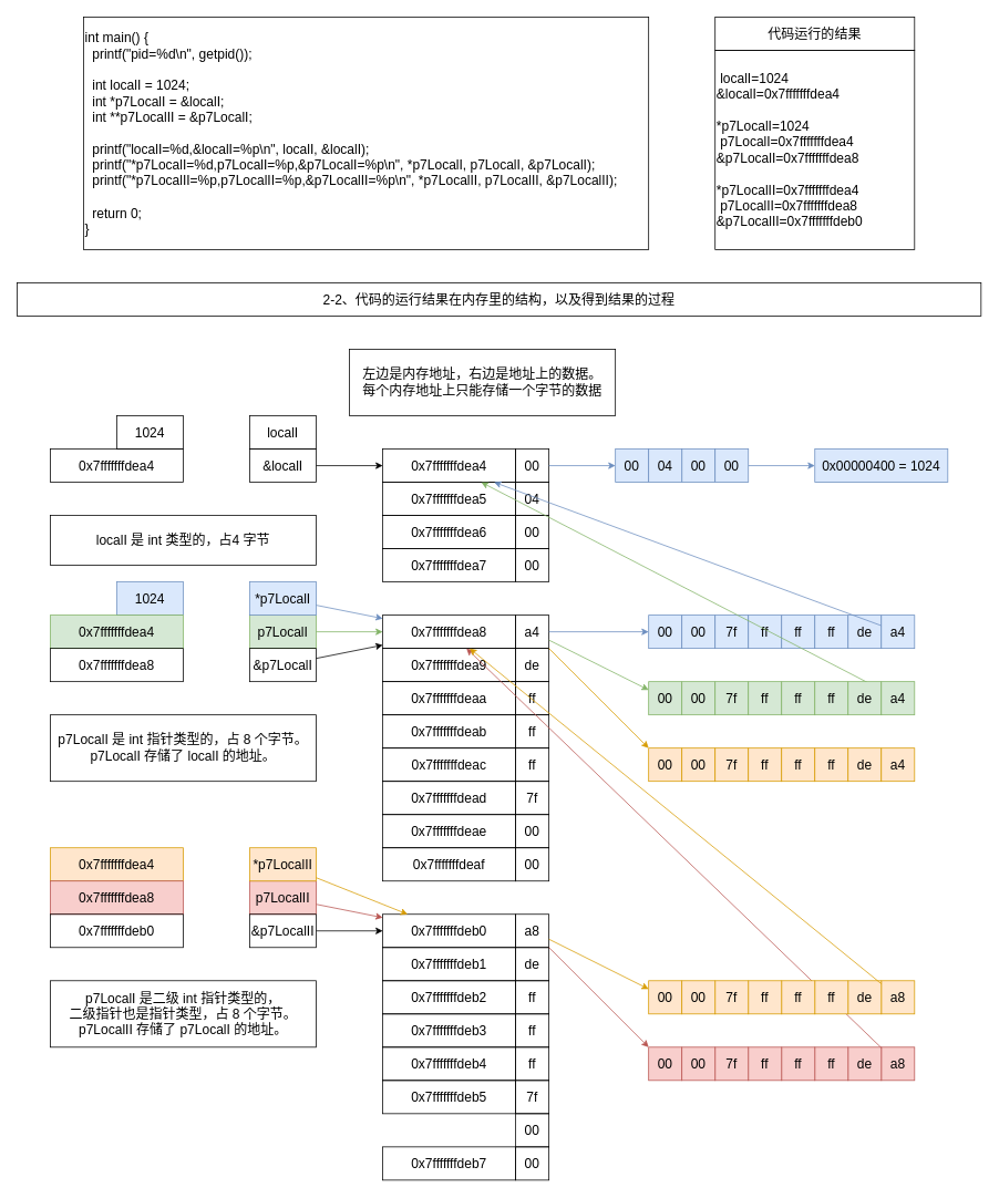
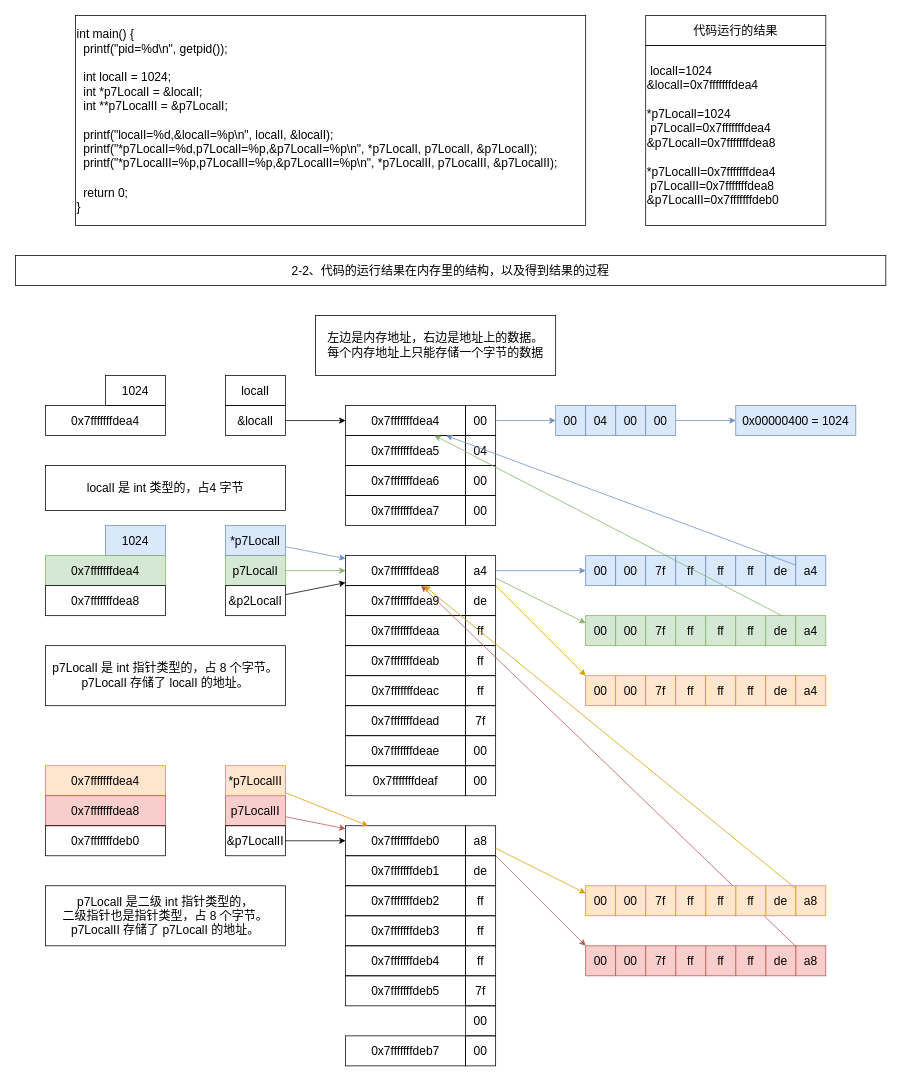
- <mxCell id="7" value="&amp;amp;p7LocalI" style="rounded=0;whiteSpace=wrap;html=1;fillColor=none;fontSize=16;" parent="1" vertex="1"><mxGeometry x="300" y="780" width="80" height="40" as="geometry" /></mxCell>
+ <mxCell id="7" value="&amp;amp;p2LocalI" style="rounded=0;whiteSpace=wrap;html=1;fillColor=none;fontSize=16;" parent="1" vertex="1"><mxGeometry x="300" y="780" width="80" height="40" as="geometry" /></mxCell>
